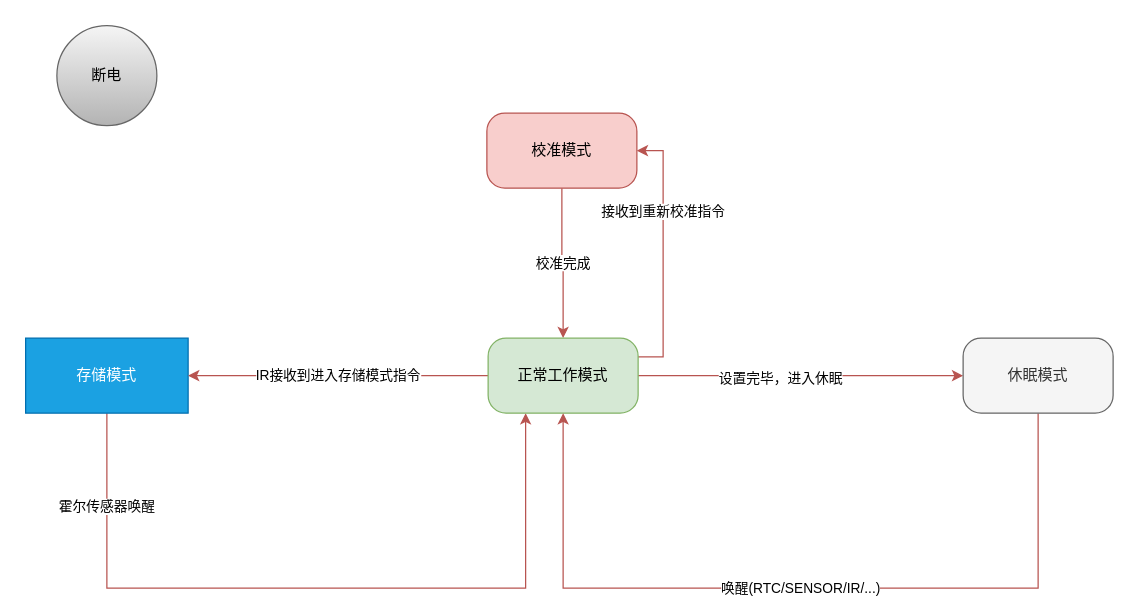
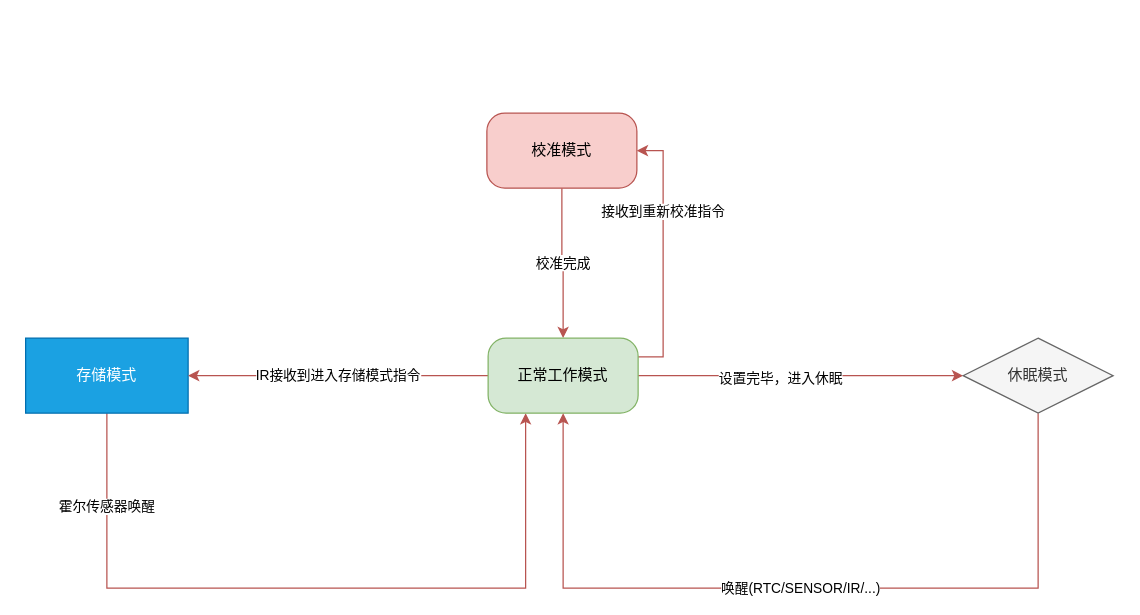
- <mxCell id="13" value="断电" style="ellipse;whiteSpace=wrap;html=1;aspect=fixed;rounded=1;fontSize=12;fillColor=#f5f5f5;strokeColor=#666666;gradientColor=#b3b3b3;" parent="1" vertex="1"><mxGeometry x="45" y="20" width="80" height="80" as="geometry" /></mxCell>
- <mxCell id="12" value="休眠模式" style="rounded=1;whiteSpace=wrap;html=1;arcSize=24;fillColor=#f5f5f5;strokeColor=#666666;shadow=0;comic=0;labelBackgroundColor=none;fontFamily=Verdana;fontSize=12;fontColor=#333333;align=center;" parent="1" vertex="1"><mxGeometry x="770" y="270" width="120" height="60" as="geometry" /></mxCell>
+ <mxCell id="12" value="休眠模式" style="rhombus;whiteSpace=wrap;html=1;arcSize=24;fillColor=#f5f5f5;strokeColor=#666666;shadow=0;comic=0;labelBackgroundColor=none;fontFamily=Verdana;fontSize=12;fontColor=#333333;align=center;" parent="1" vertex="1"><mxGeometry x="770" y="270" width="120" height="60" as="geometry" /></mxCell>
